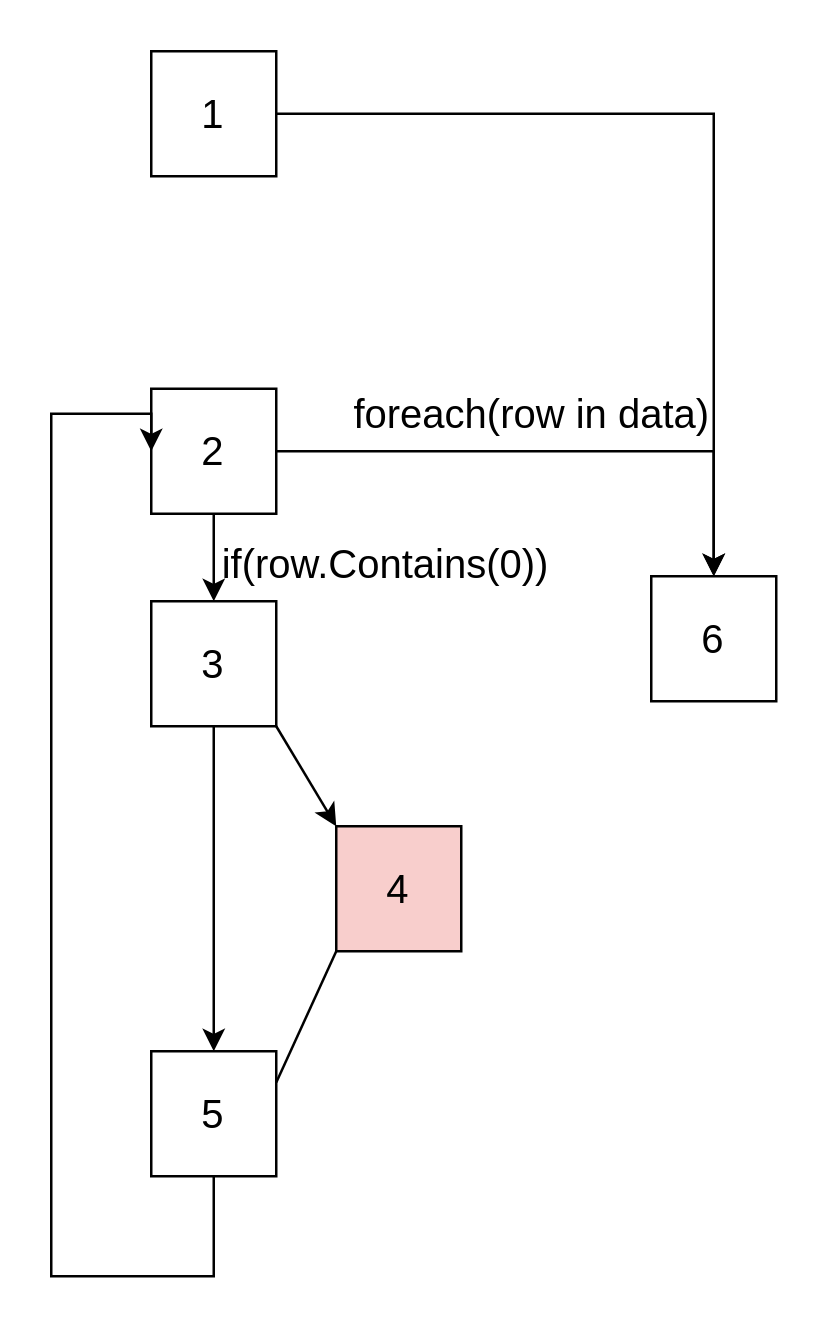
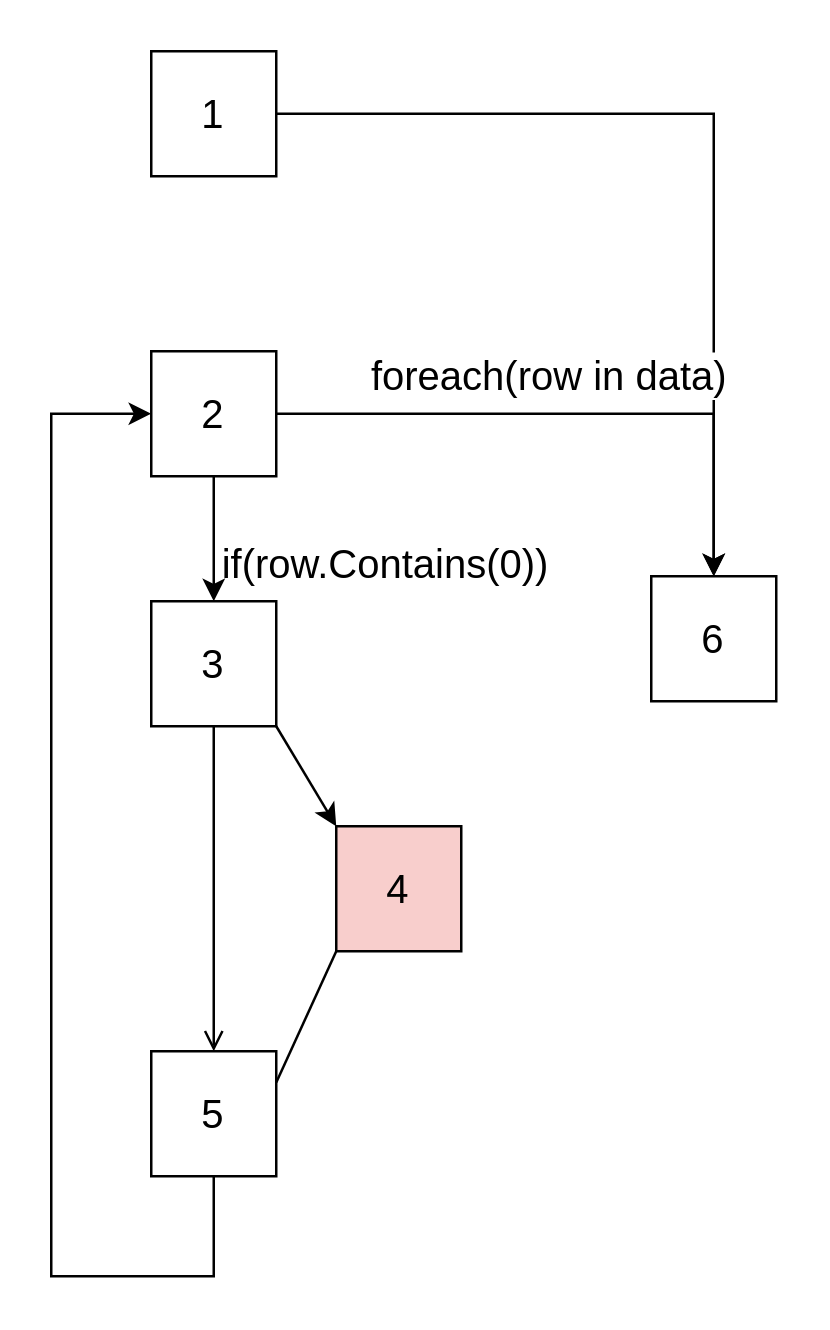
- <mxCell id="6" value="&lt;font style=&quot;font-size: 16px;&quot;&gt;2&lt;/font&gt;" style="whiteSpace=wrap;html=1;aspect=fixed;" vertex="1" parent="1"><mxGeometry x="60" y="155" width="50" height="50" as="geometry" /></mxCell>
+ <mxCell id="6" value="&lt;font style=&quot;font-size: 16px;&quot;&gt;2&lt;/font&gt;" style="whiteSpace=wrap;html=1;aspect=fixed;" vertex="1" parent="1"><mxGeometry x="60" y="140" width="50" height="50" as="geometry" /></mxCell>
- <mxCell id="9" style="edgeStyle=orthogonalEdgeStyle;rounded=0;orthogonalLoop=1;jettySize=auto;html=1;exitX=0.5;exitY=1;exitDx=0;exitDy=0;entryX=0.5;entryY=0;entryDx=0;entryDy=0;" edge="1" parent="1" source="10" target="14"><mxGeometry relative="1" as="geometry" /></mxCell>
+ <mxCell id="9" style="edgeStyle=orthogonalEdgeStyle;rounded=0;orthogonalLoop=1;jettySize=auto;html=1;exitX=0.5;exitY=1;exitDx=0;exitDy=0;entryX=0.5;entryY=0;entryDx=0;entryDy=0;endArrow=open;" edge="1" parent="1" source="10" target="14"><mxGeometry relative="1" as="geometry" /></mxCell>
